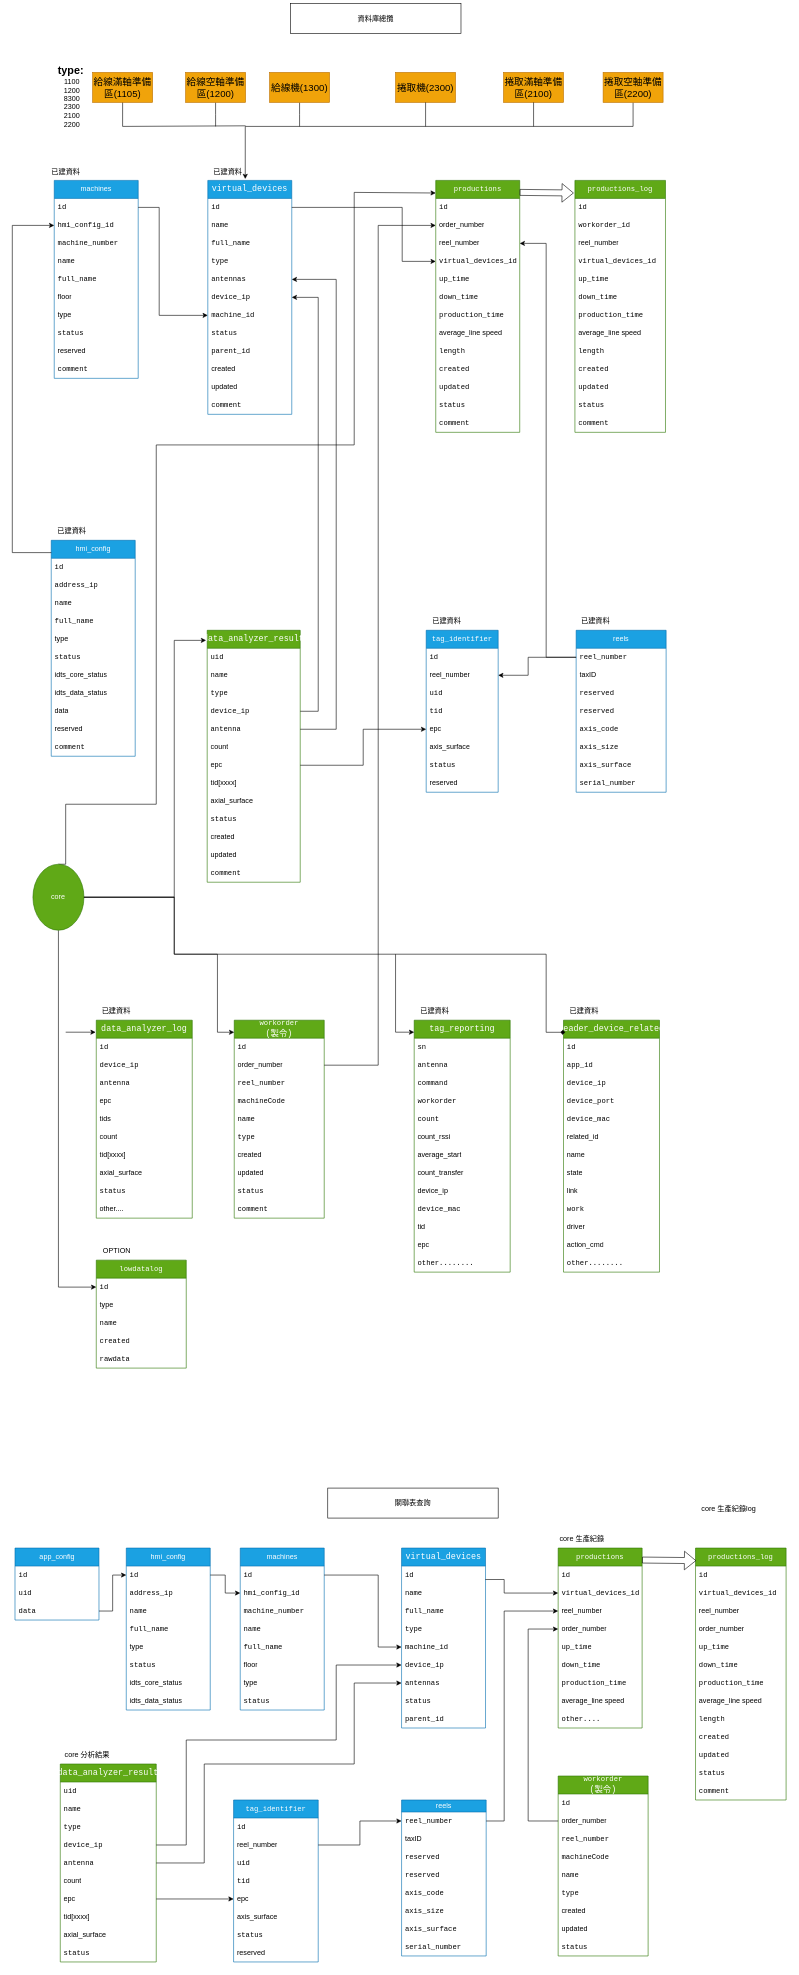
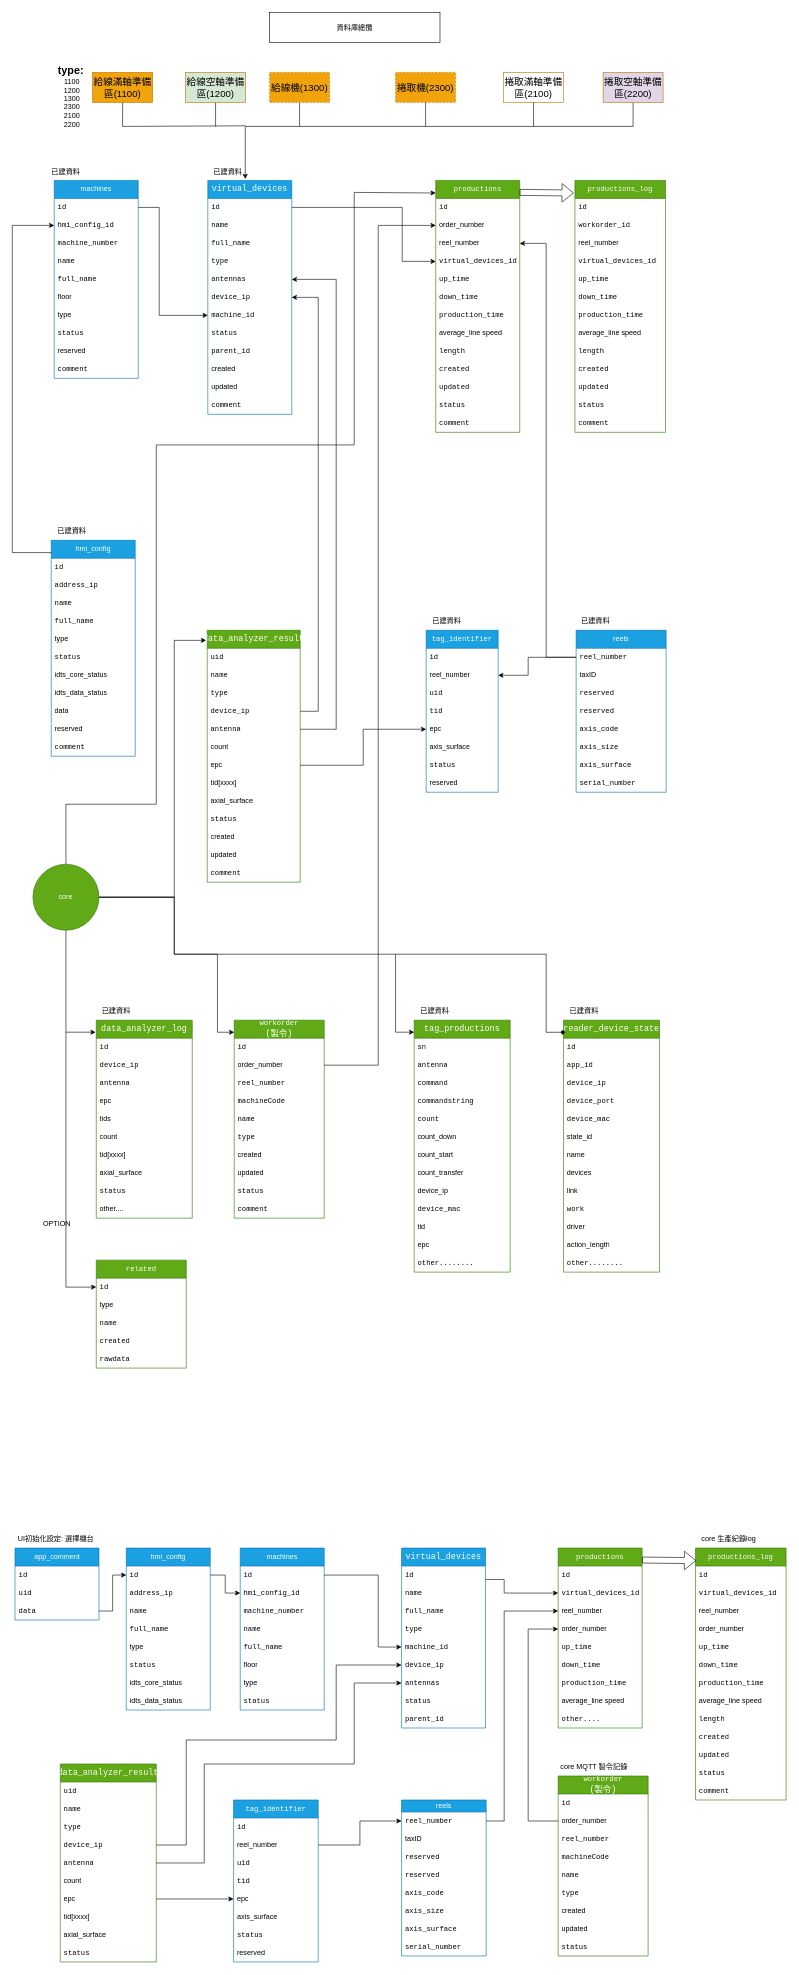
- <mxCell id="176" value="資料庫總攬" style="rounded=0;whiteSpace=wrap;html=1;" parent="1" vertex="1"><mxGeometry x="483.92" y="5" width="284.08" height="50" as="geometry" /></mxCell>
+ <mxCell id="176" value="資料庫總攬" style="rounded=0;whiteSpace=wrap;html=1;" parent="1" vertex="1"><mxGeometry x="448.92" y="20" width="284.08" height="50" as="geometry" /></mxCell>
- <mxCell id="3" value="給線滿軸準備區(1105)" style="rounded=0;whiteSpace=wrap;html=1;fontSize=16;fontFamily=Helvetica;fillColor=#f0a30a;strokeColor=#BD7000;fontColor=#000000;" parent="1" vertex="1"><mxGeometry x="153.92" y="120" width="100" height="50" as="geometry" /></mxCell>
+ <mxCell id="3" value="給線滿軸準備區(1100)" style="rounded=0;whiteSpace=wrap;html=1;fontSize=16;fontFamily=Helvetica;fillColor=#f0a30a;strokeColor=#BD7000;fontColor=#000000;" parent="1" vertex="1"><mxGeometry x="153.92" y="120" width="100" height="50" as="geometry" /></mxCell>
- <mxCell id="5" value="給線空軸準備區(1200)" style="rounded=0;whiteSpace=wrap;html=1;fontSize=16;fontFamily=Helvetica;fillColor=#f0a30a;strokeColor=#BD7000;fontColor=#000000;" parent="1" vertex="1"><mxGeometry x="308.92" y="120" width="100" height="50" as="geometry" /></mxCell>
+ <mxCell id="5" value="給線空軸準備區(1200)" style="rounded=0;whiteSpace=wrap;html=1;fontSize=16;fontFamily=Helvetica;fillColor=#d5e8d4;strokeColor=#BD7000;fontColor=#000000;" parent="1" vertex="1"><mxGeometry x="308.92" y="120" width="100" height="50" as="geometry" /></mxCell>
- <mxCell id="7" value="給線機(1300)" style="rounded=0;whiteSpace=wrap;html=1;fontSize=16;fontFamily=Helvetica;fillColor=#f0a30a;strokeColor=#BD7000;fontColor=#000000;" parent="1" vertex="1"><mxGeometry x="448.92" y="120" width="100" height="50" as="geometry" /></mxCell>
+ <mxCell id="7" value="給線機(1300)" style="rounded=0;whiteSpace=wrap;html=1;fontSize=16;fontFamily=Helvetica;fillColor=#f0a30a;strokeColor=#BD7000;fontColor=#000000;dashed=1;" parent="1" vertex="1"><mxGeometry x="448.92" y="120" width="100" height="50" as="geometry" /></mxCell>
- <mxCell id="8" value="捲取機(2300)" style="rounded=0;whiteSpace=wrap;html=1;fontSize=16;fontFamily=Helvetica;fillColor=#f0a30a;strokeColor=#BD7000;fontColor=#000000;" parent="1" vertex="1"><mxGeometry x="658.92" y="120" width="100" height="50" as="geometry" /></mxCell>
+ <mxCell id="8" value="捲取機(2300)" style="rounded=0;whiteSpace=wrap;html=1;fontSize=16;fontFamily=Helvetica;fillColor=#f0a30a;strokeColor=#BD7000;fontColor=#000000;dashed=1;" parent="1" vertex="1"><mxGeometry x="658.92" y="120" width="100" height="50" as="geometry" /></mxCell>
- <mxCell id="10" value="捲取滿軸準備區(2100)" style="rounded=0;whiteSpace=wrap;html=1;fontSize=16;fontFamily=Helvetica;flipV=0;flipH=0;fillColor=#f0a30a;strokeColor=#BD7000;fontColor=#000000;" parent="1" vertex="1"><mxGeometry x="838.92" y="120" width="100" height="50" as="geometry" /></mxCell>
+ <mxCell id="10" value="捲取滿軸準備區(2100)" style="rounded=0;whiteSpace=wrap;html=1;fontSize=16;fontFamily=Helvetica;flipV=0;flipH=0;fillColor=#ffffff;strokeColor=#BD7000;fontColor=#000000;" parent="1" vertex="1"><mxGeometry x="838.92" y="120" width="100" height="50" as="geometry" /></mxCell>
- <mxCell id="12" value="捲取空軸準備區(2200)" style="rounded=0;whiteSpace=wrap;html=1;fontSize=16;fontFamily=Helvetica;flipV=0;flipH=0;fillColor=#f0a30a;strokeColor=#BD7000;fontColor=#000000;" parent="1" vertex="1"><mxGeometry x="1004.92" y="120" width="100" height="50" as="geometry" /></mxCell>
+ <mxCell id="12" value="捲取空軸準備區(2200)" style="rounded=0;whiteSpace=wrap;html=1;fontSize=16;fontFamily=Helvetica;flipV=0;flipH=0;fillColor=#e1d5e7;strokeColor=#BD7000;fontColor=#000000;" parent="1" vertex="1"><mxGeometry x="1004.92" y="120" width="100" height="50" as="geometry" /></mxCell>
- <mxCell id="26" value="&lt;font style=&quot;font-size: 18px;&quot;&gt;&lt;b&gt;type:&lt;/b&gt;&lt;/font&gt;&amp;nbsp;&lt;br&gt;1100&lt;br&gt;1200&lt;br&gt;8300&lt;br&gt;2300&lt;br&gt;2100&lt;br&gt;2200" style="text;html=1;strokeColor=none;fillColor=none;align=center;verticalAlign=middle;whiteSpace=wrap;rounded=0;" parent="1" vertex="1"><mxGeometry x="84.92" y="90" width="69" height="140" as="geometry" /></mxCell>
+ <mxCell id="26" value="&lt;font style=&quot;font-size: 18px;&quot;&gt;&lt;b&gt;type:&lt;/b&gt;&lt;/font&gt;&amp;nbsp;&lt;br&gt;1100&lt;br&gt;1200&lt;br&gt;1300&lt;br&gt;2300&lt;br&gt;2100&lt;br&gt;2200" style="text;html=1;strokeColor=none;fillColor=none;align=center;verticalAlign=middle;whiteSpace=wrap;rounded=0;" parent="1" vertex="1"><mxGeometry x="84.92" y="90" width="69" height="140" as="geometry" /></mxCell>
- <mxCell id="63" value="core" style="ellipse;whiteSpace=wrap;html=1;aspect=fixed;fillColor=#60a917;strokeColor=#2D7600;fontColor=#ffffff;" parent="1" vertex="1"><mxGeometry x="54.42" y="1440" width="85" height="110" as="geometry" /></mxCell>
+ <mxCell id="63" value="core" style="ellipse;whiteSpace=wrap;html=1;aspect=fixed;fillColor=#60a917;strokeColor=#2D7600;fontColor=#ffffff;" parent="1" vertex="1"><mxGeometry x="54.42" y="1440" width="110" height="110" as="geometry" /></mxCell>
- <mxCell id="140" value="&lt;div style=&quot;font-family: Consolas, &amp;quot;Courier New&amp;quot;, monospace; font-size: 14px; line-height: 19px;&quot;&gt;tag_reporting&lt;br&gt;&lt;/div&gt;" style="swimlane;fontStyle=0;childLayout=stackLayout;horizontal=1;startSize=30;horizontalStack=0;resizeParent=1;resizeParentMax=0;resizeLast=0;collapsible=1;marginBottom=0;whiteSpace=wrap;html=1;fillColor=#60a917;strokeColor=#2D7600;fontColor=#ffffff;" parent="1" vertex="1"><mxGeometry x="690" y="1700" width="160" height="420" as="geometry" /></mxCell>
+ <mxCell id="140" value="&lt;div style=&quot;font-family: Consolas, &amp;quot;Courier New&amp;quot;, monospace; font-size: 14px; line-height: 19px;&quot;&gt;tag_productions&lt;br&gt;&lt;/div&gt;" style="swimlane;fontStyle=0;childLayout=stackLayout;horizontal=1;startSize=30;horizontalStack=0;resizeParent=1;resizeParentMax=0;resizeLast=0;collapsible=1;marginBottom=0;whiteSpace=wrap;html=1;fillColor=#60a917;strokeColor=#2D7600;fontColor=#ffffff;" parent="1" vertex="1"><mxGeometry x="690" y="1700" width="160" height="420" as="geometry" /></mxCell>
- <mxCell id="154" value="&lt;div style=&quot;font-family: Consolas, &amp;quot;Courier New&amp;quot;, monospace; font-size: 14px; line-height: 19px;&quot;&gt;reader_device_related&lt;br&gt;&lt;/div&gt;" style="swimlane;fontStyle=0;childLayout=stackLayout;horizontal=1;startSize=30;horizontalStack=0;resizeParent=1;resizeParentMax=0;resizeLast=0;collapsible=1;marginBottom=0;whiteSpace=wrap;html=1;fillColor=#60a917;strokeColor=#2D7600;fontColor=#ffffff;" parent="1" vertex="1"><mxGeometry x="938.92" y="1700" width="160" height="420" as="geometry" /></mxCell>
+ <mxCell id="154" value="&lt;div style=&quot;font-family: Consolas, &amp;quot;Courier New&amp;quot;, monospace; font-size: 14px; line-height: 19px;&quot;&gt;reader_device_state&lt;br&gt;&lt;/div&gt;" style="swimlane;fontStyle=0;childLayout=stackLayout;horizontal=1;startSize=30;horizontalStack=0;resizeParent=1;resizeParentMax=0;resizeLast=0;collapsible=1;marginBottom=0;whiteSpace=wrap;html=1;fillColor=#60a917;strokeColor=#2D7600;fontColor=#ffffff;" parent="1" vertex="1"><mxGeometry x="938.92" y="1700" width="160" height="420" as="geometry" /></mxCell>
- <mxCell id="144" value="&lt;div style=&quot;line-height: 19px;&quot;&gt;&lt;font face=&quot;Consolas, Courier New, monospace&quot;&gt;workorder&lt;/font&gt;&lt;br&gt;&lt;/div&gt;" style="text;strokeColor=none;fillColor=none;align=left;verticalAlign=middle;spacingLeft=4;spacingRight=4;overflow=hidden;points=[[0,0.5],[1,0.5]];portConstraint=eastwest;rotatable=0;whiteSpace=wrap;html=1;" parent="140" vertex="1"><mxGeometry y="120" width="160" height="30" as="geometry" /></mxCell>
+ <mxCell id="144" value="&lt;div style=&quot;line-height: 19px;&quot;&gt;&lt;font face=&quot;Consolas, Courier New, monospace&quot;&gt;commandstring&lt;/font&gt;&lt;br&gt;&lt;/div&gt;" style="text;strokeColor=none;fillColor=none;align=left;verticalAlign=middle;spacingLeft=4;spacingRight=4;overflow=hidden;points=[[0,0.5],[1,0.5]];portConstraint=eastwest;rotatable=0;whiteSpace=wrap;html=1;" parent="140" vertex="1"><mxGeometry y="120" width="160" height="30" as="geometry" /></mxCell>
- <mxCell id="146" value="&lt;div style=&quot;line-height: 19px;&quot;&gt;count_rssi&lt;br&gt;&lt;/div&gt;" style="text;strokeColor=none;fillColor=none;align=left;verticalAlign=middle;spacingLeft=4;spacingRight=4;overflow=hidden;points=[[0,0.5],[1,0.5]];portConstraint=eastwest;rotatable=0;whiteSpace=wrap;html=1;" parent="140" vertex="1"><mxGeometry y="180" width="160" height="30" as="geometry" /></mxCell>
+ <mxCell id="146" value="&lt;div style=&quot;line-height: 19px;&quot;&gt;count_down&lt;br&gt;&lt;/div&gt;" style="text;strokeColor=none;fillColor=none;align=left;verticalAlign=middle;spacingLeft=4;spacingRight=4;overflow=hidden;points=[[0,0.5],[1,0.5]];portConstraint=eastwest;rotatable=0;whiteSpace=wrap;html=1;" parent="140" vertex="1"><mxGeometry y="180" width="160" height="30" as="geometry" /></mxCell>
- <mxCell id="160" value="&lt;div style=&quot;line-height: 19px;&quot;&gt;related_id&lt;br&gt;&lt;/div&gt;" style="text;strokeColor=none;fillColor=none;align=left;verticalAlign=middle;spacingLeft=4;spacingRight=4;overflow=hidden;points=[[0,0.5],[1,0.5]];portConstraint=eastwest;rotatable=0;whiteSpace=wrap;html=1;" parent="154" vertex="1"><mxGeometry y="180" width="160" height="30" as="geometry" /></mxCell>
+ <mxCell id="160" value="&lt;div style=&quot;line-height: 19px;&quot;&gt;state_id&lt;br&gt;&lt;/div&gt;" style="text;strokeColor=none;fillColor=none;align=left;verticalAlign=middle;spacingLeft=4;spacingRight=4;overflow=hidden;points=[[0,0.5],[1,0.5]];portConstraint=eastwest;rotatable=0;whiteSpace=wrap;html=1;" parent="154" vertex="1"><mxGeometry y="180" width="160" height="30" as="geometry" /></mxCell>
- <mxCell id="147" value="&lt;div style=&quot;line-height: 19px;&quot;&gt;average_start&lt;br&gt;&lt;/div&gt;" style="text;strokeColor=none;fillColor=none;align=left;verticalAlign=middle;spacingLeft=4;spacingRight=4;overflow=hidden;points=[[0,0.5],[1,0.5]];portConstraint=eastwest;rotatable=0;whiteSpace=wrap;html=1;" parent="140" vertex="1"><mxGeometry y="210" width="160" height="30" as="geometry" /></mxCell>
+ <mxCell id="147" value="&lt;div style=&quot;line-height: 19px;&quot;&gt;count_start&lt;br&gt;&lt;/div&gt;" style="text;strokeColor=none;fillColor=none;align=left;verticalAlign=middle;spacingLeft=4;spacingRight=4;overflow=hidden;points=[[0,0.5],[1,0.5]];portConstraint=eastwest;rotatable=0;whiteSpace=wrap;html=1;" parent="140" vertex="1"><mxGeometry y="210" width="160" height="30" as="geometry" /></mxCell>
- <mxCell id="162" value="&lt;div style=&quot;line-height: 19px;&quot;&gt;state&lt;/div&gt;" style="text;strokeColor=none;fillColor=none;align=left;verticalAlign=middle;spacingLeft=4;spacingRight=4;overflow=hidden;points=[[0,0.5],[1,0.5]];portConstraint=eastwest;rotatable=0;whiteSpace=wrap;html=1;" parent="154" vertex="1"><mxGeometry y="240" width="160" height="30" as="geometry" /></mxCell>
+ <mxCell id="162" value="&lt;div style=&quot;line-height: 19px;&quot;&gt;devices&lt;/div&gt;" style="text;strokeColor=none;fillColor=none;align=left;verticalAlign=middle;spacingLeft=4;spacingRight=4;overflow=hidden;points=[[0,0.5],[1,0.5]];portConstraint=eastwest;rotatable=0;whiteSpace=wrap;html=1;" parent="154" vertex="1"><mxGeometry y="240" width="160" height="30" as="geometry" /></mxCell>
- <mxCell id="166" value="&lt;div style=&quot;line-height: 19px;&quot;&gt;action_cmd&lt;br&gt;&lt;/div&gt;" style="text;strokeColor=none;fillColor=none;align=left;verticalAlign=middle;spacingLeft=4;spacingRight=4;overflow=hidden;points=[[0,0.5],[1,0.5]];portConstraint=eastwest;rotatable=0;whiteSpace=wrap;html=1;" parent="154" vertex="1"><mxGeometry y="360" width="160" height="30" as="geometry" /></mxCell>
+ <mxCell id="166" value="&lt;div style=&quot;line-height: 19px;&quot;&gt;action_length&lt;br&gt;&lt;/div&gt;" style="text;strokeColor=none;fillColor=none;align=left;verticalAlign=middle;spacingLeft=4;spacingRight=4;overflow=hidden;points=[[0,0.5],[1,0.5]];portConstraint=eastwest;rotatable=0;whiteSpace=wrap;html=1;" parent="154" vertex="1"><mxGeometry y="360" width="160" height="30" as="geometry" /></mxCell>
- <mxCell id="281" value="OPTION" style="text;html=1;strokeColor=none;fillColor=none;align=center;verticalAlign=middle;whiteSpace=wrap;rounded=0;" parent="1" vertex="1"><mxGeometry x="160" y="2070" width="69" height="30" as="geometry" /></mxCell>
+ <mxCell id="281" value="OPTION" style="text;html=1;strokeColor=none;fillColor=none;align=center;verticalAlign=middle;whiteSpace=wrap;rounded=0;" parent="1" vertex="1"><mxGeometry x="60" y="2025" width="69" height="30" as="geometry" /></mxCell>
- <mxCell id="169" value="&lt;div style=&quot;text-align: left;&quot;&gt;&lt;font face=&quot;Consolas, Courier New, monospace&quot;&gt;lowdatalog&lt;/font&gt;&lt;/div&gt;" style="swimlane;fontStyle=0;childLayout=stackLayout;horizontal=1;startSize=30;horizontalStack=0;resizeParent=1;resizeParentMax=0;resizeLast=0;collapsible=1;marginBottom=0;whiteSpace=wrap;html=1;fillColor=#60a917;strokeColor=#2D7600;fontColor=#ffffff;" parent="1" vertex="1"><mxGeometry x="160" y="2100" width="150" height="180" as="geometry" /></mxCell>
+ <mxCell id="169" value="&lt;div style=&quot;text-align: left;&quot;&gt;&lt;font face=&quot;Consolas, Courier New, monospace&quot;&gt;related&lt;/font&gt;&lt;/div&gt;" style="swimlane;fontStyle=0;childLayout=stackLayout;horizontal=1;startSize=30;horizontalStack=0;resizeParent=1;resizeParentMax=0;resizeLast=0;collapsible=1;marginBottom=0;whiteSpace=wrap;html=1;fillColor=#60a917;strokeColor=#2D7600;fontColor=#ffffff;" parent="1" vertex="1"><mxGeometry x="160" y="2100" width="150" height="180" as="geometry" /></mxCell>
- <mxCell id="191" value="關聯表查詢" style="rounded=0;whiteSpace=wrap;html=1;" parent="1" vertex="1"><mxGeometry x="545.92" y="2480" width="284.08" height="50" as="geometry" /></mxCell>
- <mxCell id="306" value="core 生產紀錄log" style="text;html=1;strokeColor=none;fillColor=none;align=center;verticalAlign=middle;whiteSpace=wrap;rounded=0;" parent="1" vertex="1"><mxGeometry x="1159" y="2500" width="111" height="30" as="geometry" /></mxCell>
+ <mxCell id="306" value="core 生產紀錄log" style="text;html=1;strokeColor=none;fillColor=none;align=center;verticalAlign=middle;whiteSpace=wrap;rounded=0;" parent="1" vertex="1"><mxGeometry x="1159" y="2550" width="111" height="30" as="geometry" /></mxCell>
+ <mxCell id="287" value="UI初始化設定: 選擇機台" style="text;html=1;strokeColor=none;fillColor=none;align=center;verticalAlign=middle;whiteSpace=wrap;rounded=0;" parent="1" vertex="1"><mxGeometry x="24.5" y="2550" width="135.5" height="30" as="geometry" /></mxCell>
- <mxCell id="304" value="core 生產紀錄" style="text;html=1;strokeColor=none;fillColor=none;align=center;verticalAlign=middle;whiteSpace=wrap;rounded=0;" parent="1" vertex="1"><mxGeometry x="930" y="2550" width="80" height="30" as="geometry" /></mxCell>
- <mxCell id="282" value="app_config" style="swimlane;fontStyle=0;childLayout=stackLayout;horizontal=1;startSize=30;horizontalStack=0;resizeParent=1;resizeParentMax=0;resizeLast=0;collapsible=1;marginBottom=0;whiteSpace=wrap;html=1;fillColor=#1ba1e2;strokeColor=#006EAF;fontColor=#ffffff;" parent="1" vertex="1"><mxGeometry x="24.5" y="2580" width="140" height="120" as="geometry" /></mxCell>
+ <mxCell id="282" value="app_comment" style="swimlane;fontStyle=0;childLayout=stackLayout;horizontal=1;startSize=30;horizontalStack=0;resizeParent=1;resizeParentMax=0;resizeLast=0;collapsible=1;marginBottom=0;whiteSpace=wrap;html=1;fillColor=#1ba1e2;strokeColor=#006EAF;fontColor=#ffffff;" parent="1" vertex="1"><mxGeometry x="24.5" y="2580" width="140" height="120" as="geometry" /></mxCell>
- <mxCell id="303" value="core 分析結果" style="text;html=1;strokeColor=none;fillColor=none;align=center;verticalAlign=middle;whiteSpace=wrap;rounded=0;" parent="1" vertex="1"><mxGeometry x="100" y="2910" width="90" height="30" as="geometry" /></mxCell>
+ <mxCell id="305" value="core MQTT 製令記錄" style="text;html=1;strokeColor=none;fillColor=none;align=center;verticalAlign=middle;whiteSpace=wrap;rounded=0;" parent="1" vertex="1"><mxGeometry x="930" y="2930" width="120" height="30" as="geometry" /></mxCell>
